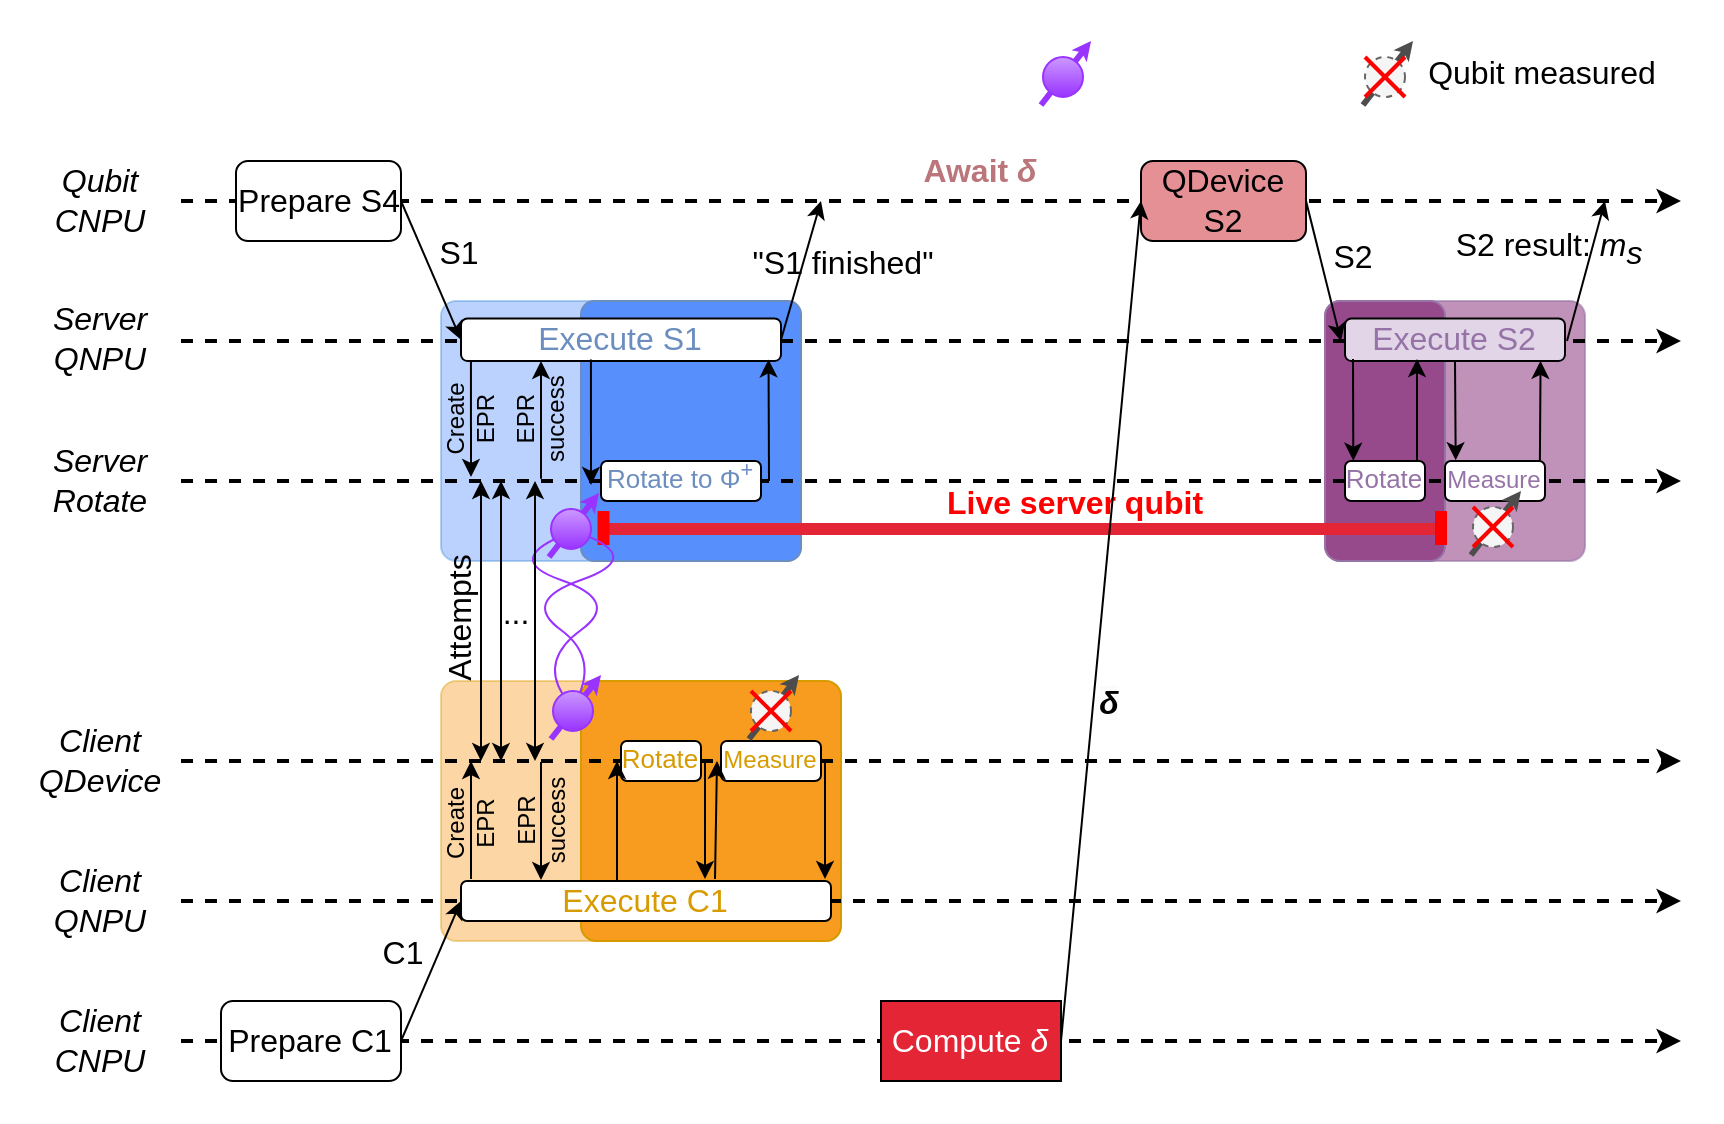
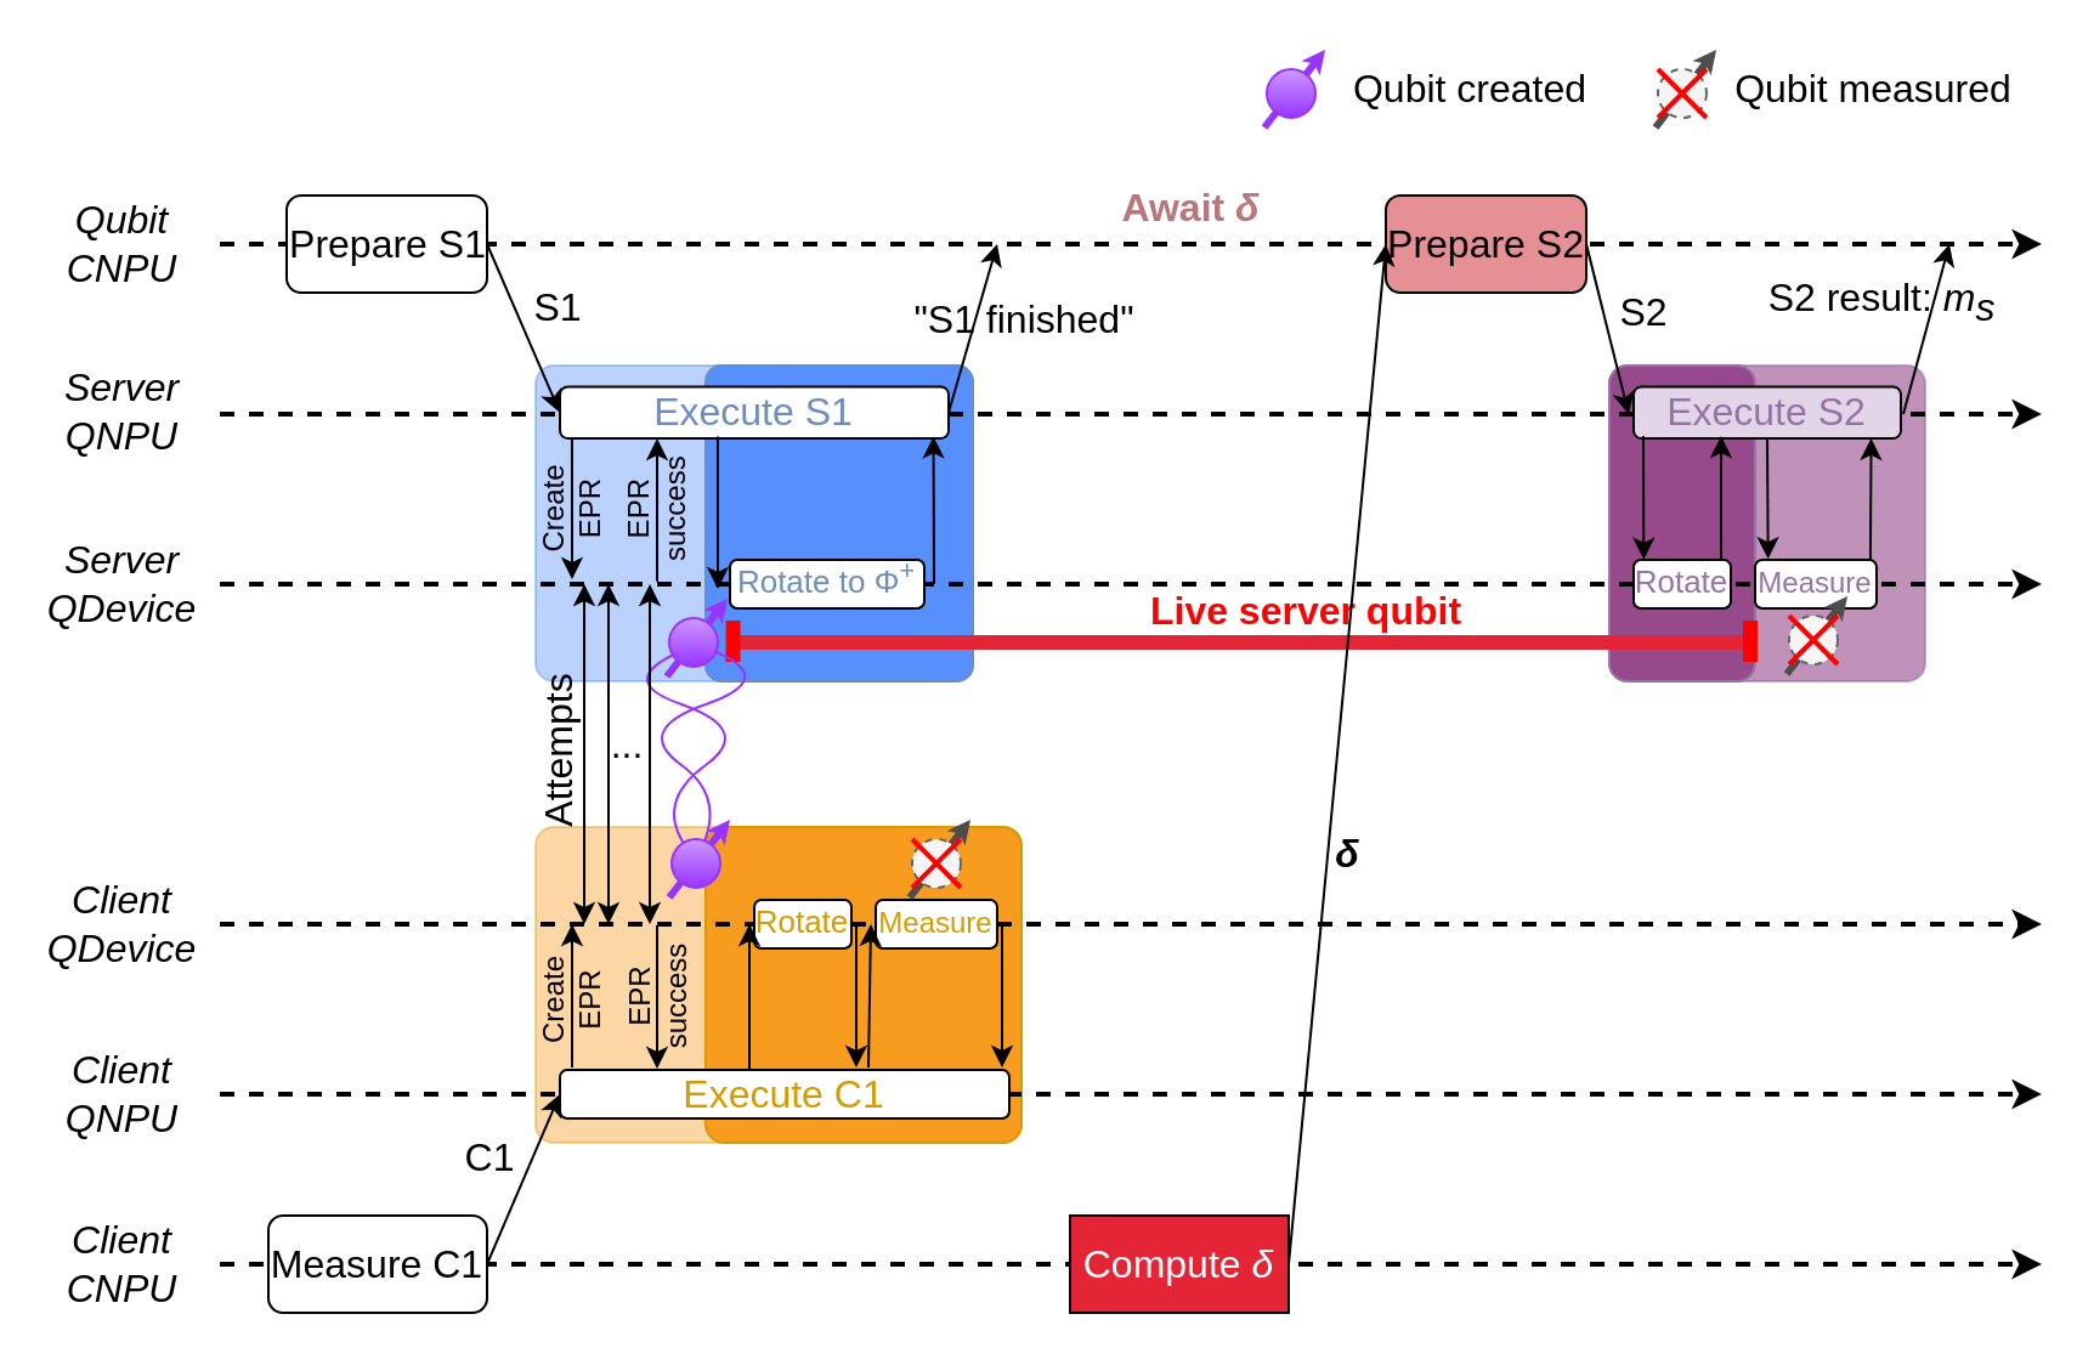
+ <mxCell id="66" value="Qubit created" style="text;html=1;align=center;verticalAlign=middle;whiteSpace=wrap;rounded=0;fontSize=16;fontFamily=Helvetica;" parent="1" vertex="1"><mxGeometry x="545" y="21" width="120" height="30" as="geometry" /></mxCell>
- <mxCell id="42" value="Prepare S4" style="rounded=1;whiteSpace=wrap;html=1;fontFamily=Helvetica;fontSize=16;fontColor=#000000;strokeColor=#000000;shadow=0;" parent="1" vertex="1"><mxGeometry x="117.5" y="80" width="82.5" height="40" as="geometry" /></mxCell>
+ <mxCell id="42" value="Prepare S1" style="rounded=1;whiteSpace=wrap;html=1;fontFamily=Helvetica;fontSize=16;fontColor=#000000;strokeColor=#000000;shadow=0;" parent="1" vertex="1"><mxGeometry x="117.5" y="80" width="82.5" height="40" as="geometry" /></mxCell>
- <mxCell id="96" value="QDevice S2" style="rounded=1;whiteSpace=wrap;html=1;fontFamily=Helvetica;fontSize=16;fontColor=#000000;strokeColor=#000000;shadow=0;fillColor=#E49095;" parent="1" vertex="1"><mxGeometry x="570" y="80" width="82.5" height="40" as="geometry" /></mxCell>
+ <mxCell id="96" value="Prepare S2" style="rounded=1;whiteSpace=wrap;html=1;fontFamily=Helvetica;fontSize=16;fontColor=#000000;strokeColor=#000000;shadow=0;fillColor=#E49095;" parent="1" vertex="1"><mxGeometry x="570" y="80" width="82.5" height="40" as="geometry" /></mxCell>
- <mxCell id="17" value="Server Rotate" style="text;html=1;align=center;verticalAlign=middle;whiteSpace=wrap;rounded=0;fontStyle=2;fontSize=16;fontFamily=Helvetica;shadow=0;" parent="1" vertex="1"><mxGeometry x="20" y="225" width="60" height="30" as="geometry" /></mxCell>
+ <mxCell id="17" value="Server QDevice" style="text;html=1;align=center;verticalAlign=middle;whiteSpace=wrap;rounded=0;fontStyle=2;fontSize=16;fontFamily=Helvetica;shadow=0;" parent="1" vertex="1"><mxGeometry x="20" y="225" width="60" height="30" as="geometry" /></mxCell>
- <mxCell id="43" value="Prepare C1" style="rounded=1;whiteSpace=wrap;html=1;fontFamily=Helvetica;fontSize=16;fontColor=#000000;strokeColor=#000000;shadow=0;" parent="1" vertex="1"><mxGeometry x="110" y="500" width="90" height="40" as="geometry" /></mxCell>
+ <mxCell id="43" value="Measure C1" style="rounded=1;whiteSpace=wrap;html=1;fontFamily=Helvetica;fontSize=16;fontColor=#000000;strokeColor=#000000;shadow=0;" parent="1" vertex="1"><mxGeometry x="110" y="500" width="90" height="40" as="geometry" /></mxCell>
